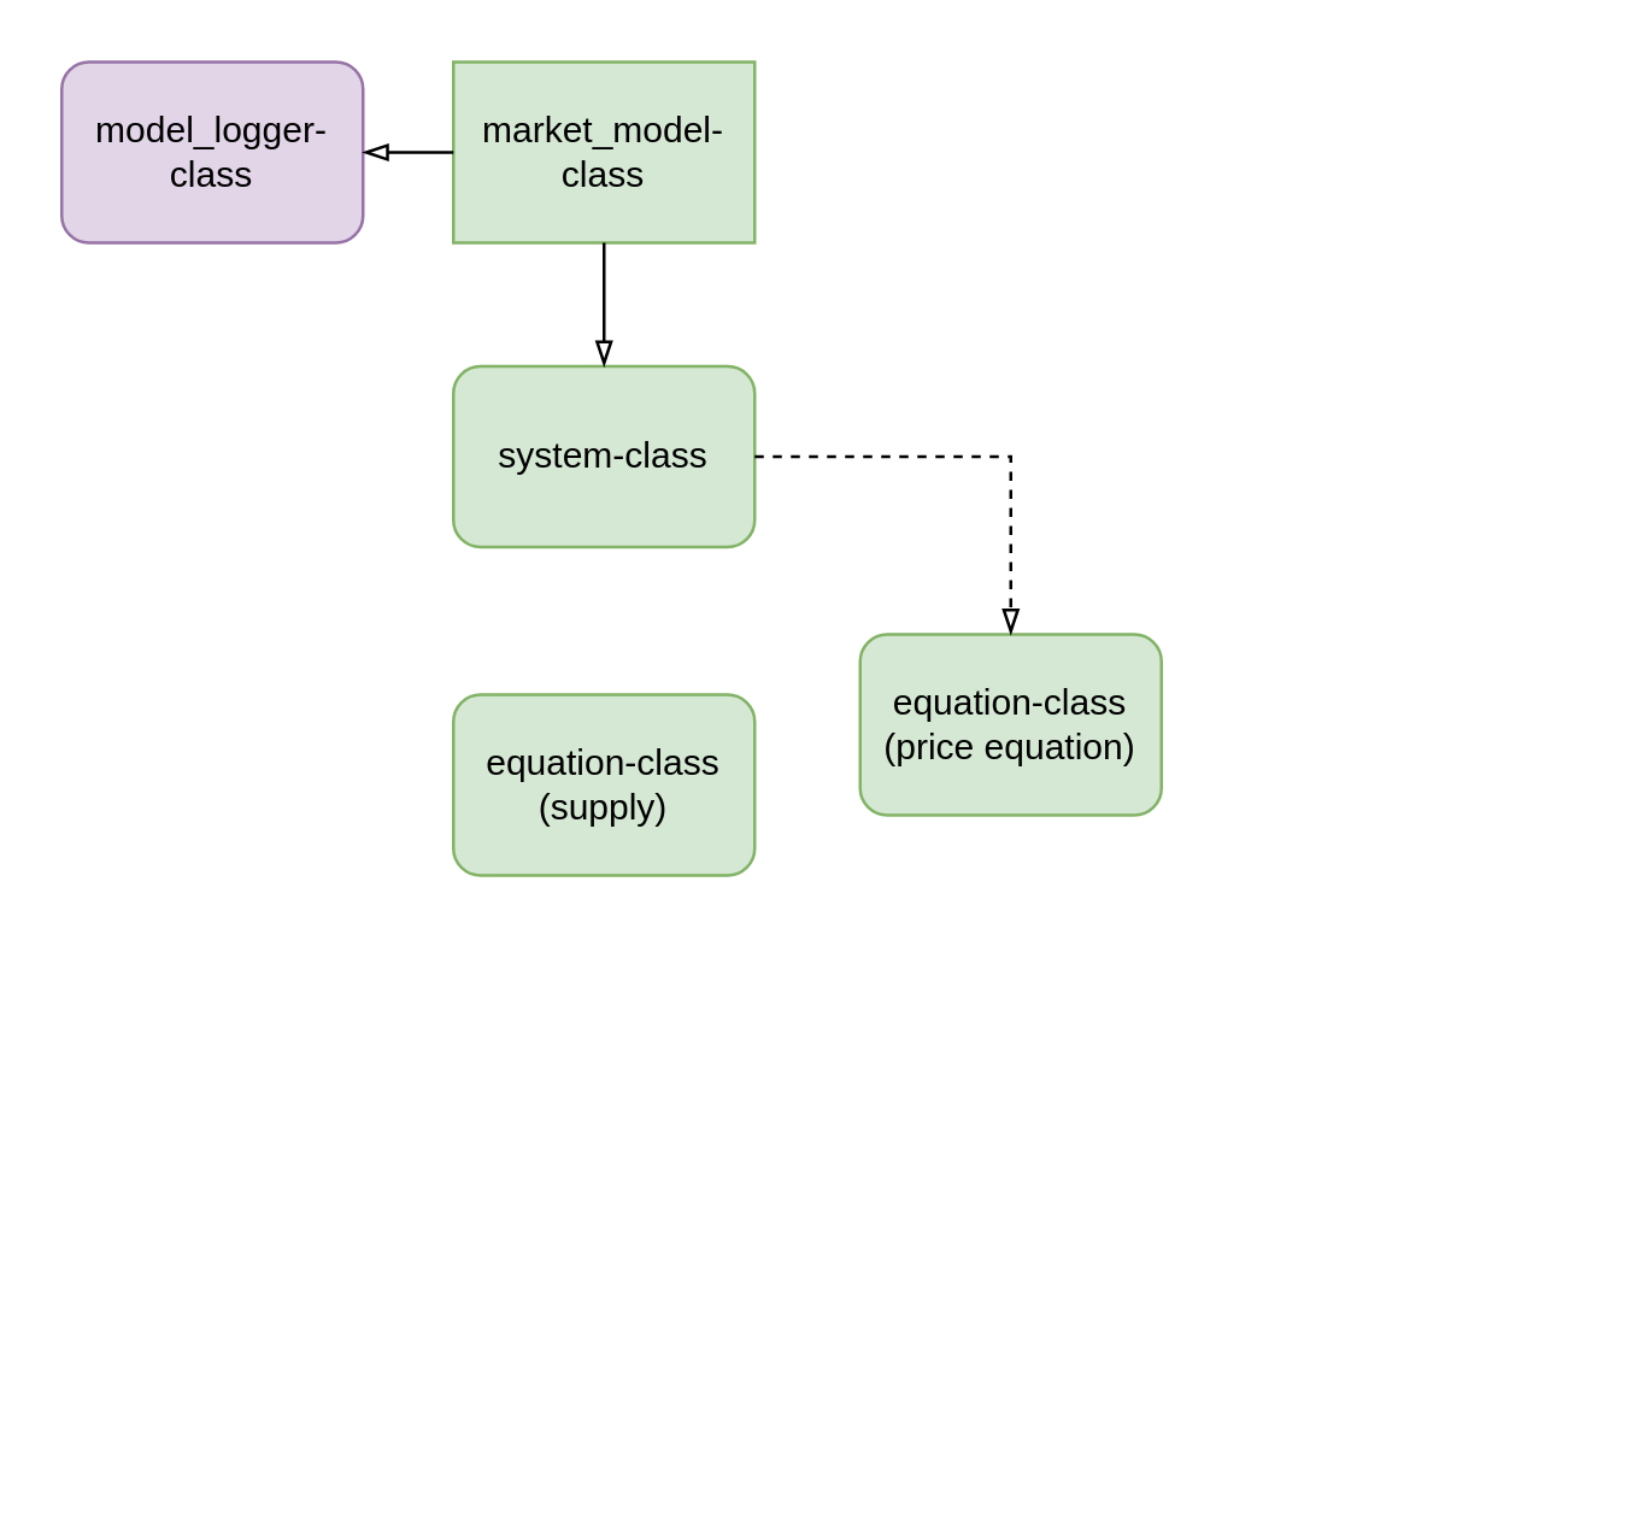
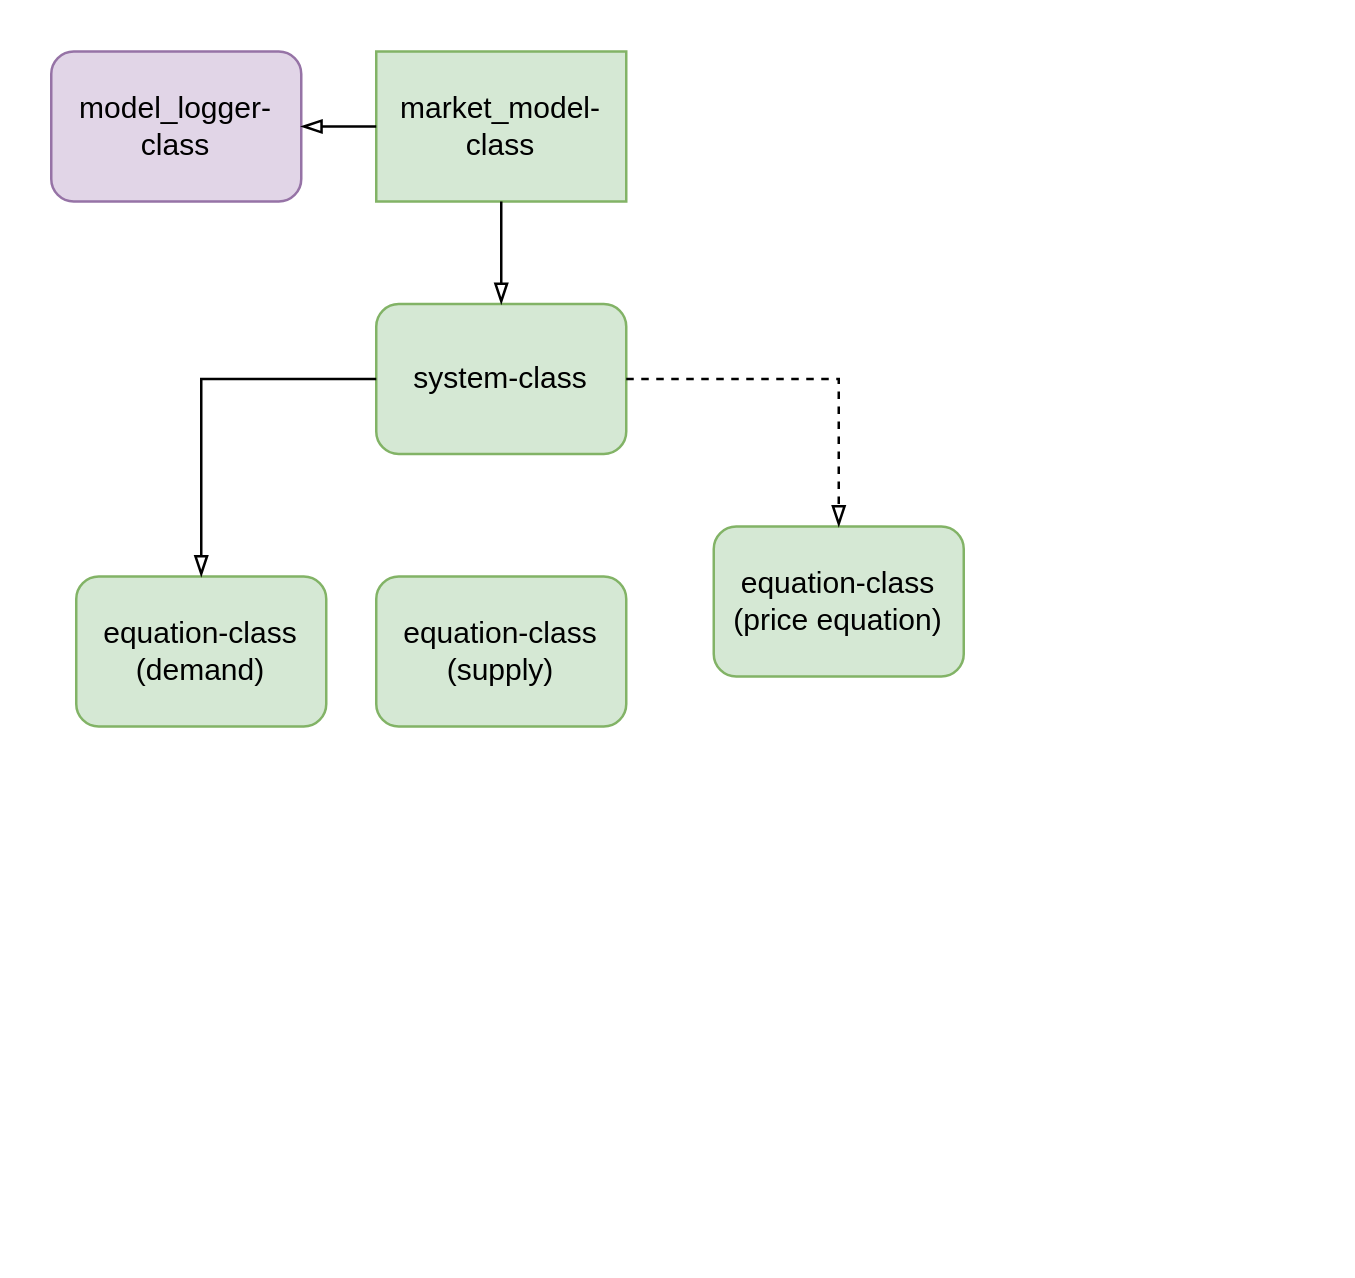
+ <mxCell id="9" value="" style="edgeStyle=orthogonalEdgeStyle;rounded=0;orthogonalLoop=1;jettySize=auto;html=1;startArrow=none;startFill=0;startSize=4;sourcePerimeterSpacing=-6;endArrow=blockThin;endFill=0;exitX=0;exitY=0.5;exitDx=0;exitDy=0;" parent="1" source="3" target="5" edge="1"><mxGeometry relative="1" as="geometry"><mxPoint x="140" y="151" as="sourcePoint" /></mxGeometry></mxCell>
+ <mxCell id="5" value="equation-class (demand)" style="rounded=1;whiteSpace=wrap;html=1;fillColor=#d5e8d4;strokeColor=#82b366;" parent="1" vertex="1"><mxGeometry x="30" y="230" width="100" height="60" as="geometry" /></mxCell>
